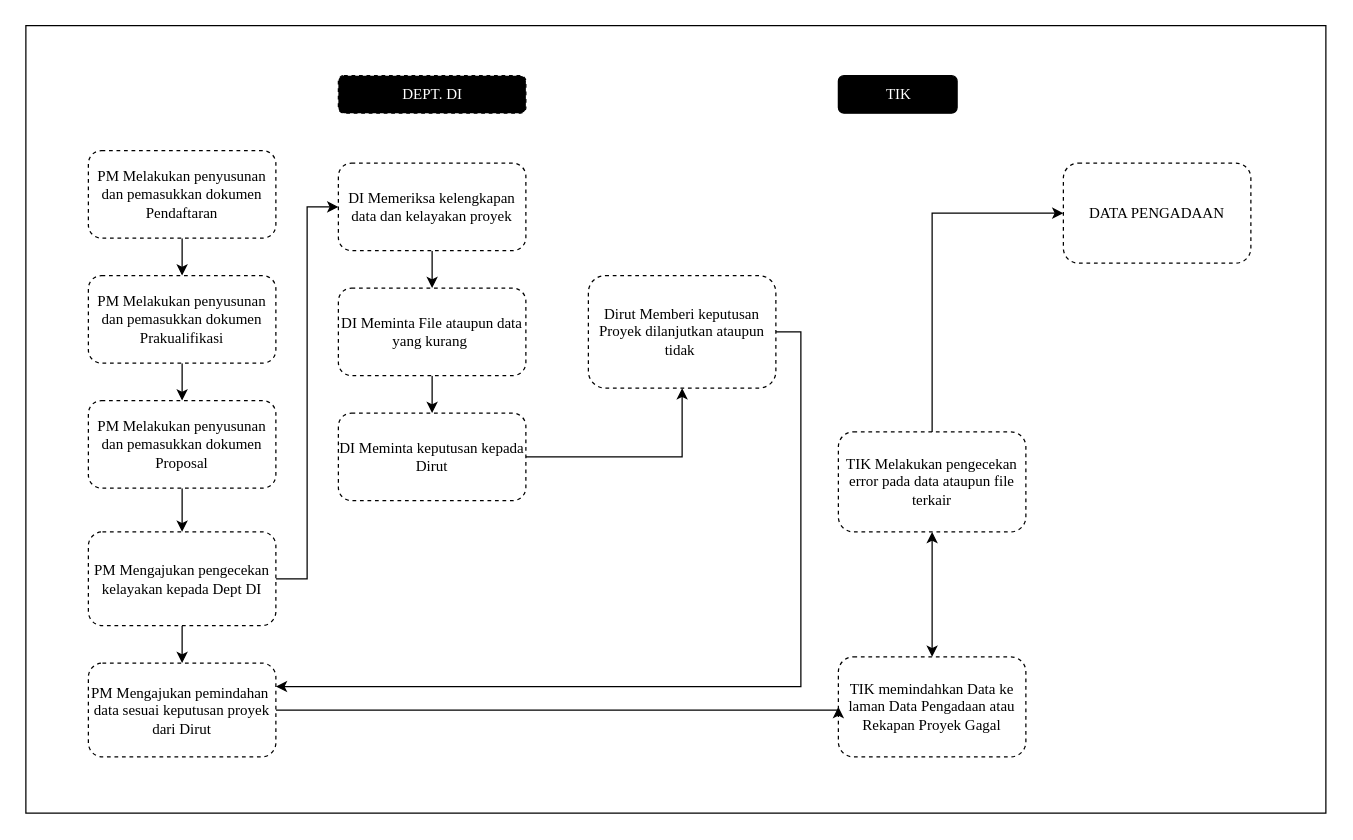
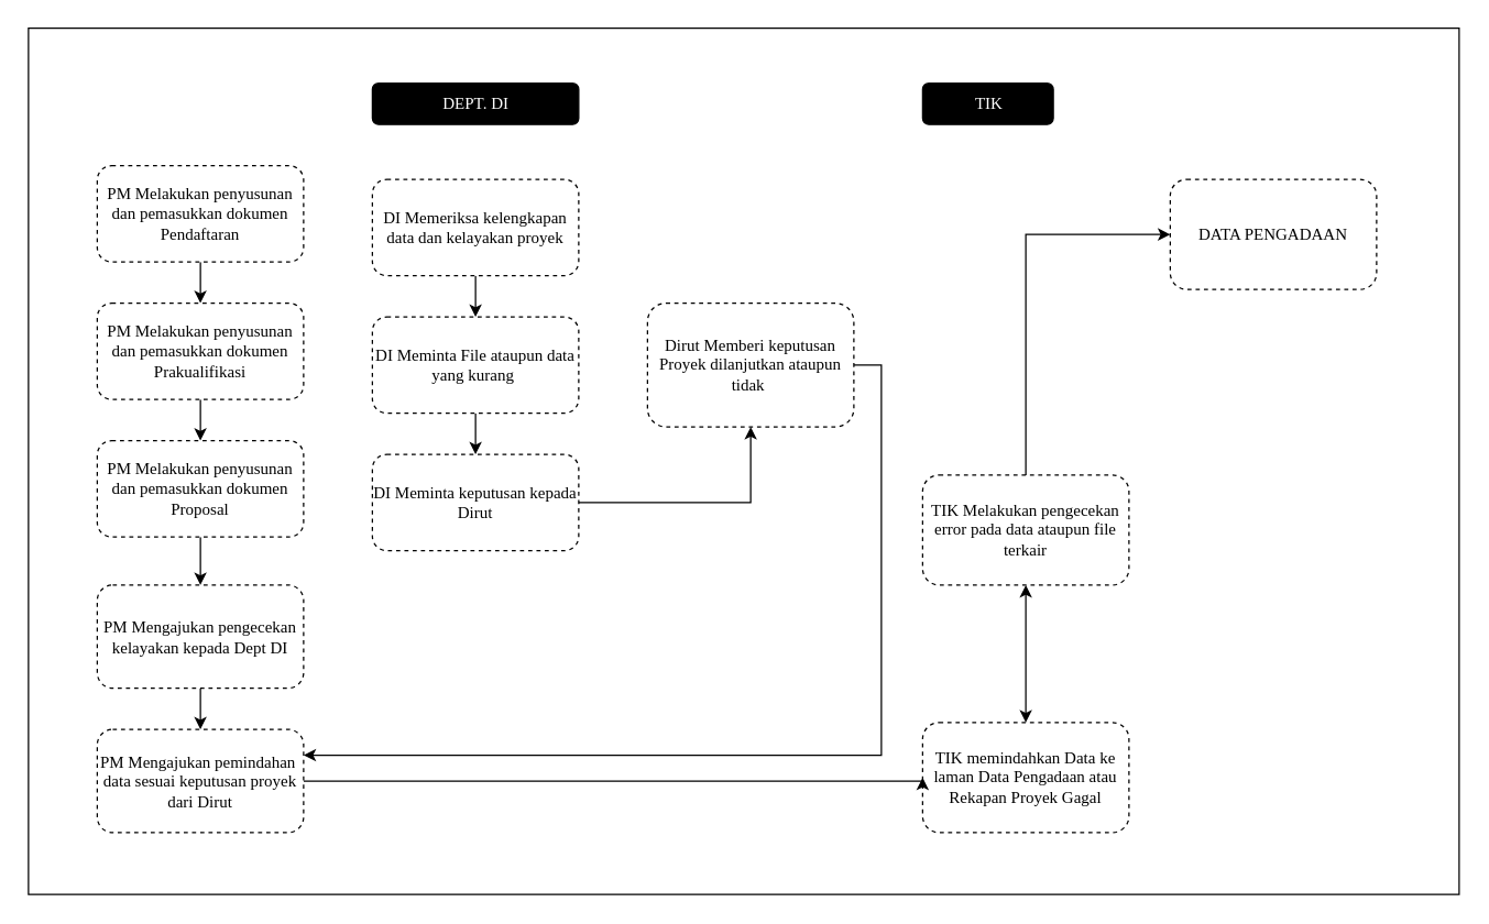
- <mxCell id="2" value="DEPT. DI" style="rounded=1;html=1;fillColor=#000000;fontColor=#ffffff;fontFamily=Verdana;dashed=1;" vertex="1" parent="1"><mxGeometry x="270" y="60" width="150" height="30" as="geometry" /></mxCell>
+ <mxCell id="2" value="DEPT. DI" style="rounded=1;html=1;fillColor=#000000;fontColor=#ffffff;fontFamily=Verdana;" vertex="1" parent="1"><mxGeometry x="270" y="60" width="150" height="30" as="geometry" /></mxCell>
- <mxCell id="24" style="edgeStyle=orthogonalEdgeStyle;rounded=0;orthogonalLoop=1;jettySize=auto;html=1;entryX=0;entryY=0.5;entryDx=0;entryDy=0;" edge="1" parent="1" source="26" target="10"><mxGeometry relative="1" as="geometry"><Array as="points"><mxPoint x="245" y="462" /><mxPoint x="245" y="165" /></Array></mxGeometry></mxCell>
